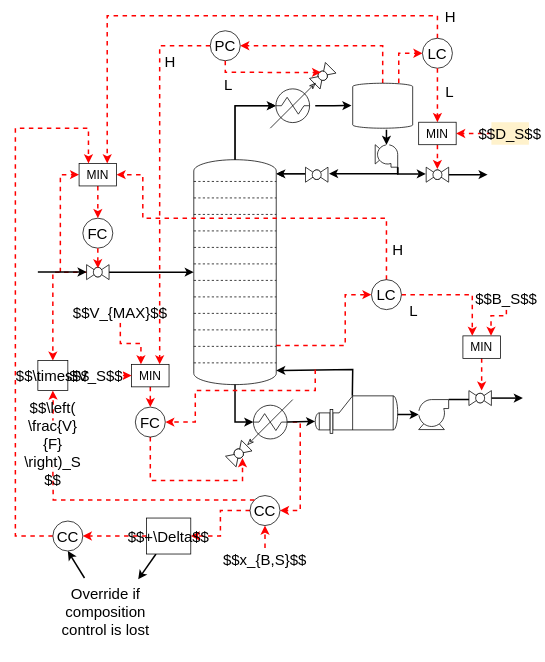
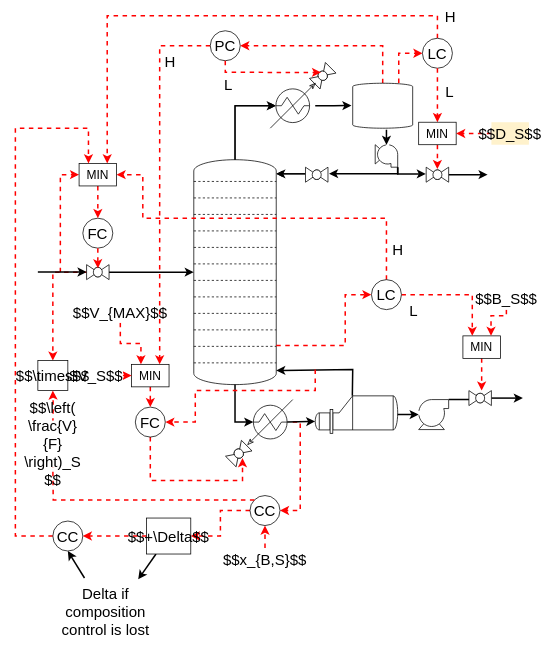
- <mxCell id="87" value="Override if &lt;br&gt;composition &lt;br&gt;control is lost" style="text;html=1;align=center;verticalAlign=middle;resizable=0;points=[];autosize=1;strokeColor=none;fillColor=none;fontSize=20;" vertex="1" parent="1"><mxGeometry x="70" y="770" width="140" height="90" as="geometry" /></mxCell>
+ <mxCell id="87" value="Delta if &lt;br&gt;composition &lt;br&gt;control is lost" style="text;html=1;align=center;verticalAlign=middle;resizable=0;points=[];autosize=1;strokeColor=none;fillColor=none;fontSize=20;" vertex="1" parent="1"><mxGeometry x="70" y="770" width="140" height="90" as="geometry" /></mxCell>
